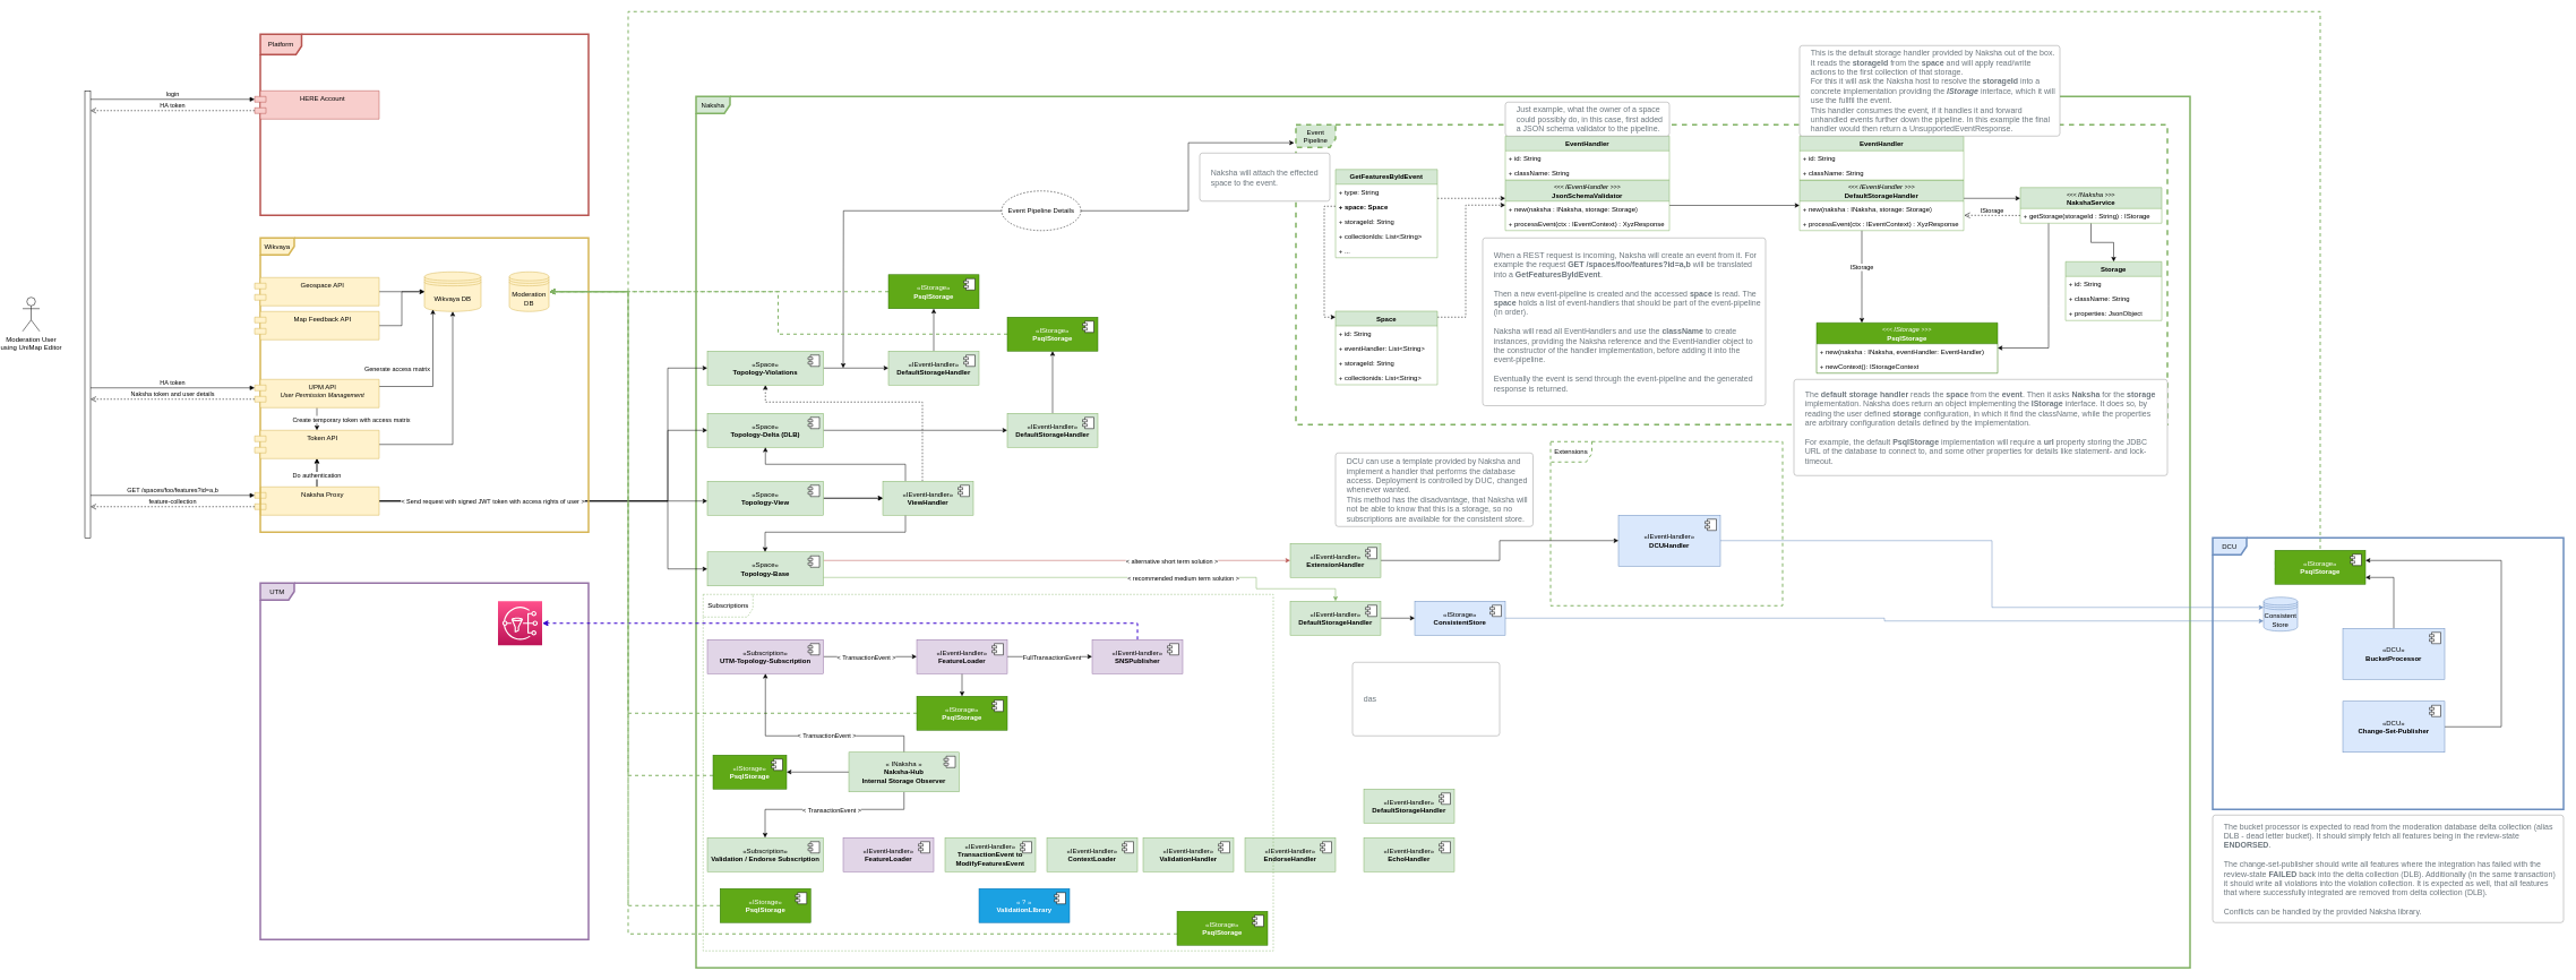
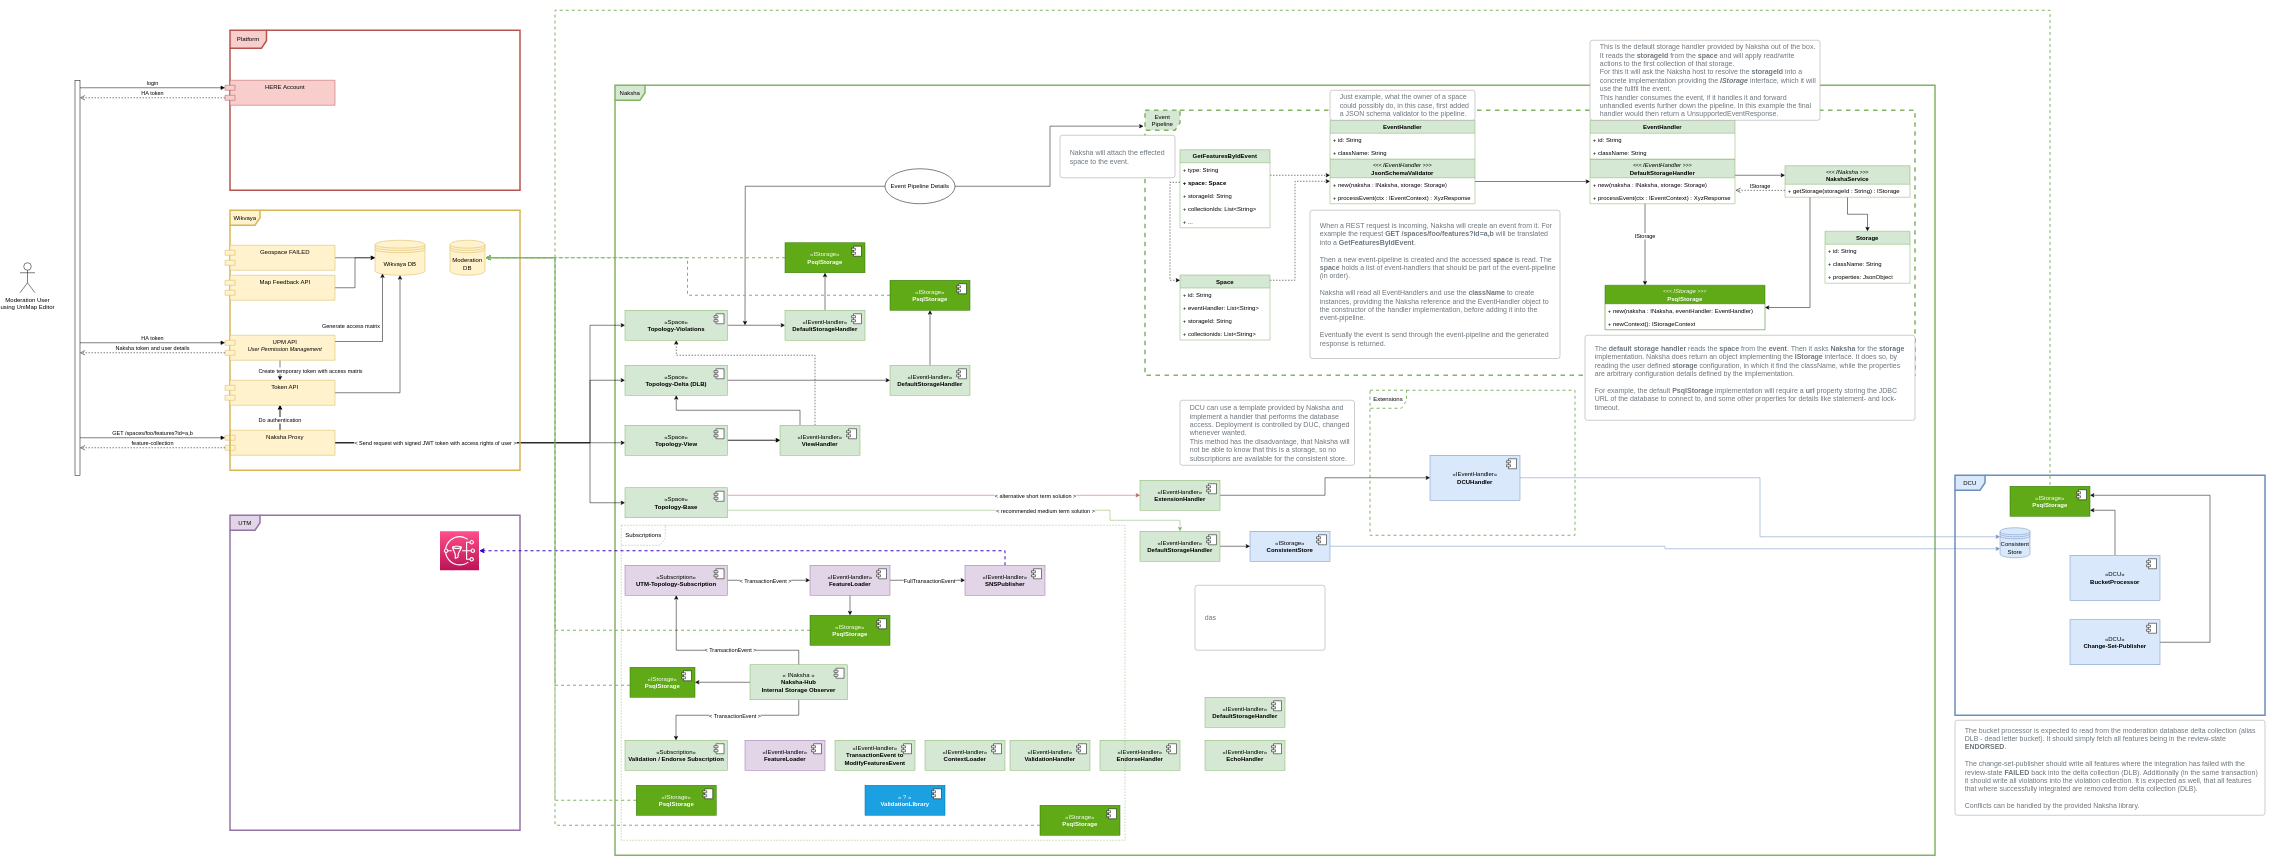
- <mxCell id="93" value="Event Pipeline Details" style="ellipse;whiteSpace=wrap;html=1;dashed=1;" parent="1" vertex="1"><mxGeometry x="1750" y="337" width="140" height="70" as="geometry" /></mxCell>
+ <mxCell id="93" value="Event Pipeline Details" style="ellipse;whiteSpace=wrap;html=1;" parent="1" vertex="1"><mxGeometry x="1750" y="337" width="140" height="70" as="geometry" /></mxCell>
- <mxCell id="54" value="Geospace API" style="shape=module;align=left;spacingLeft=20;align=center;verticalAlign=top;whiteSpace=wrap;html=1;fillColor=#fff2cc;strokeColor=#d6b656;" parent="1" vertex="1"><mxGeometry x="430" y="490" width="220" height="50" as="geometry" /></mxCell>
+ <mxCell id="54" value="Geospace FAILED" style="shape=module;align=left;spacingLeft=20;align=center;verticalAlign=top;whiteSpace=wrap;html=1;fillColor=#fff2cc;strokeColor=#d6b656;" parent="1" vertex="1"><mxGeometry x="430" y="490" width="220" height="50" as="geometry" /></mxCell>
- <mxCell id="66" style="edgeStyle=orthogonalEdgeStyle;rounded=0;orthogonalLoop=1;jettySize=auto;html=1;exitX=0.25;exitY=1;exitDx=0;exitDy=0;" parent="1" source="69" target="30" edge="1"><mxGeometry relative="1" as="geometry"><Array as="points"><mxPoint x="1580" y="940" /><mxPoint x="1332" y="940" /></Array></mxGeometry></mxCell>
